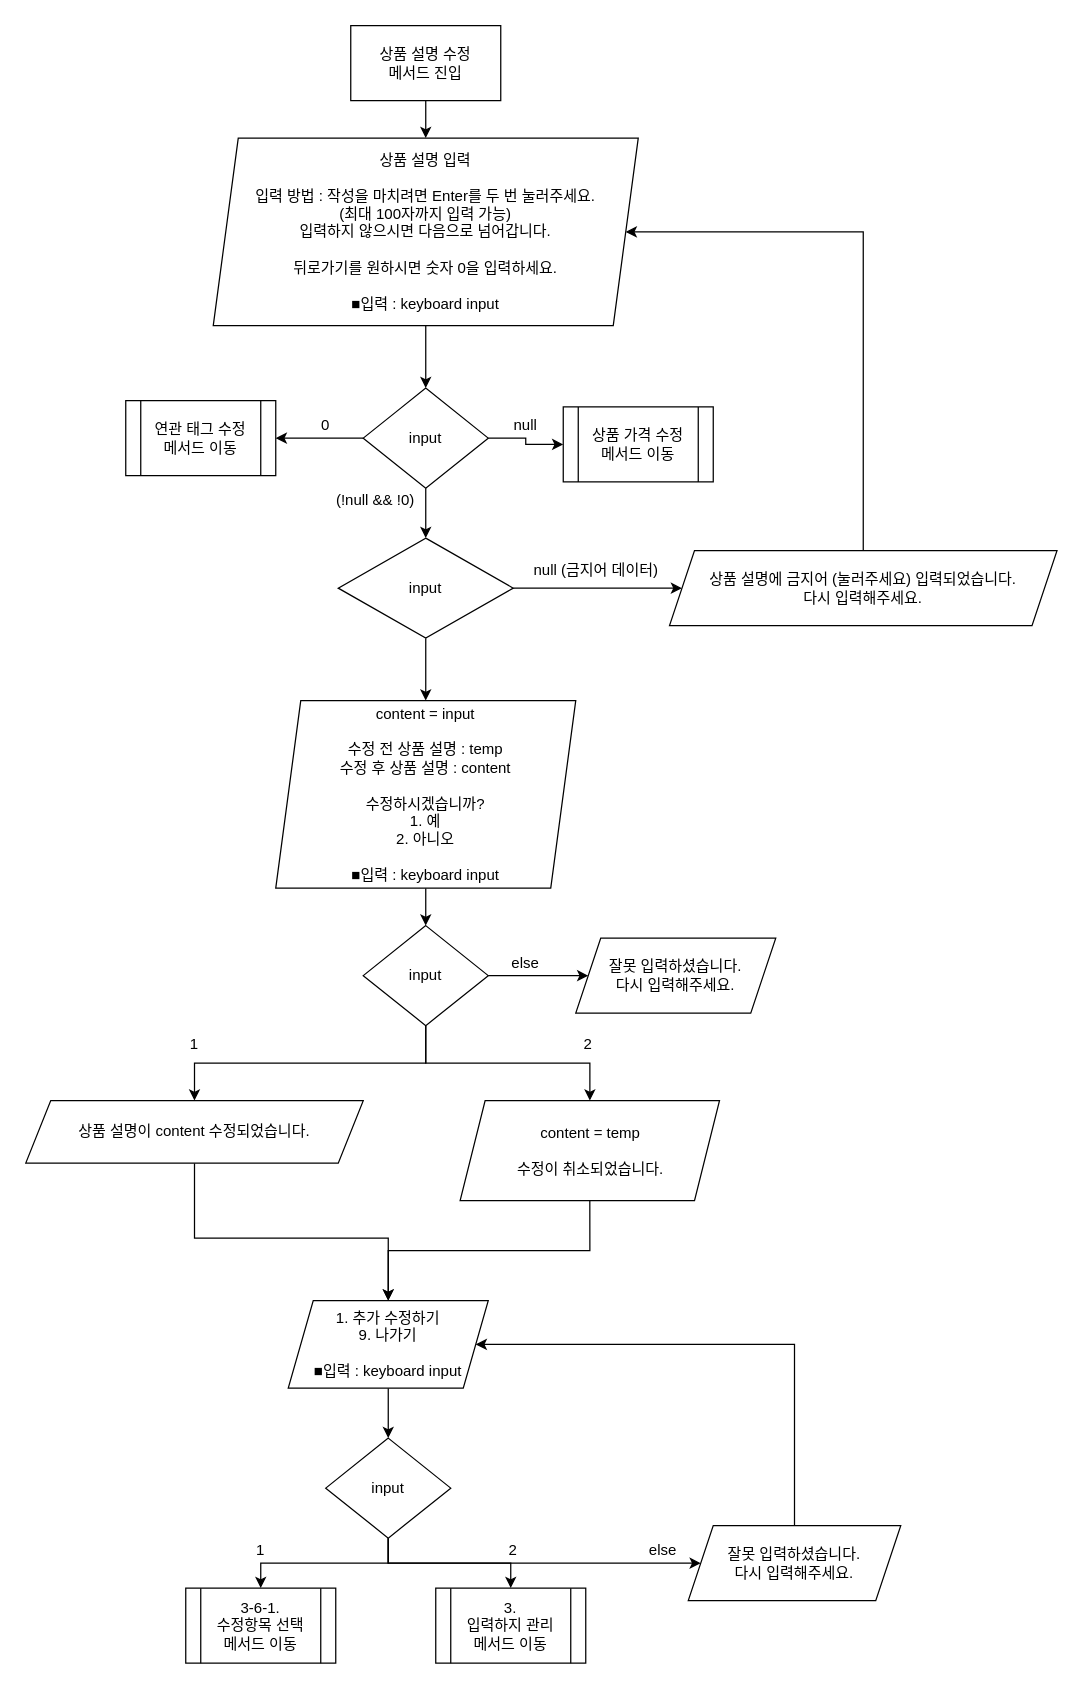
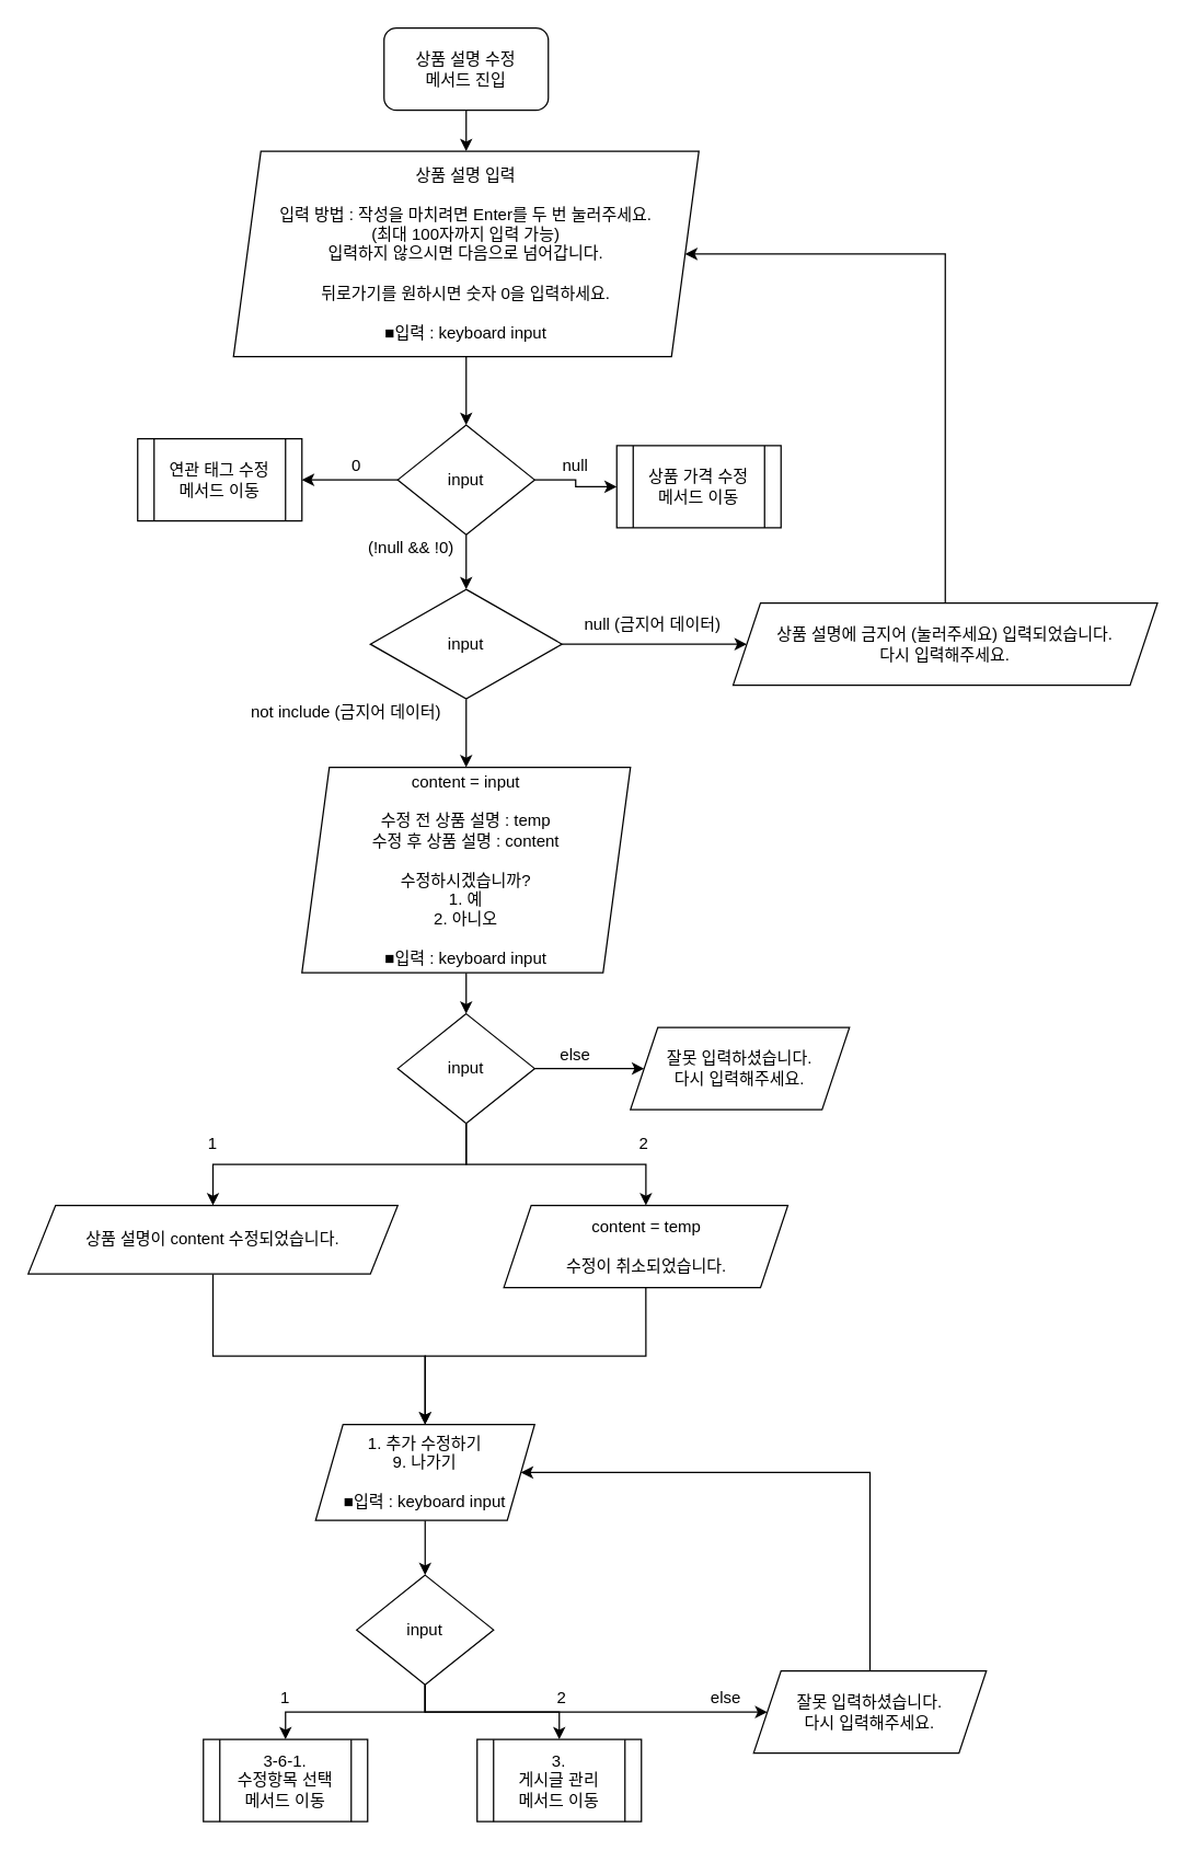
- <mxCell id="3" value="상품 설명 수정&lt;br&gt;메서드 진입" style="whiteSpace=wrap;html=1;rounded=0;" vertex="1" parent="1"><mxGeometry x="280" y="20" width="120" height="60" as="geometry" /></mxCell>
+ <mxCell id="3" value="상품 설명 수정&lt;br&gt;메서드 진입" style="rounded=1;whiteSpace=wrap;html=1;" vertex="1" parent="1"><mxGeometry x="280" y="20" width="120" height="60" as="geometry" /></mxCell>
+ <mxCell id="22" value="not include (금지어 데이터)" style="text;html=1;strokeColor=none;fillColor=none;align=center;verticalAlign=middle;whiteSpace=wrap;rounded=0;" vertex="1" parent="1"><mxGeometry x="170" y="510" width="165" height="20" as="geometry" /></mxCell>
- <mxCell id="34" value="content = temp&lt;br&gt;&lt;br&gt;수정이 취소되었습니다." style="shape=parallelogram;perimeter=parallelogramPerimeter;whiteSpace=wrap;html=1;fixedSize=1;" vertex="1" parent="1"><mxGeometry x="367.5" y="880" width="207.5" height="80" as="geometry" /></mxCell>
+ <mxCell id="34" value="content = temp&lt;br&gt;&lt;br&gt;수정이 취소되었습니다." style="shape=parallelogram;perimeter=parallelogramPerimeter;whiteSpace=wrap;html=1;fixedSize=1;" vertex="1" parent="1"><mxGeometry x="367.5" y="880" width="207.5" height="60" as="geometry" /></mxCell>
- <mxCell id="42" value="3.&lt;br&gt;입력하지 관리&lt;br&gt;메서드 이동" style="shape=process;whiteSpace=wrap;html=1;backgroundOutline=1;" vertex="1" parent="1"><mxGeometry x="348" y="1270" width="120" height="60" as="geometry" /></mxCell>
+ <mxCell id="42" value="3.&lt;br&gt;게시글 관리&lt;br&gt;메서드 이동" style="shape=process;whiteSpace=wrap;html=1;backgroundOutline=1;" vertex="1" parent="1"><mxGeometry x="348" y="1270" width="120" height="60" as="geometry" /></mxCell>
